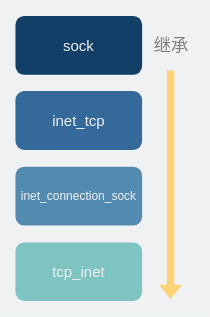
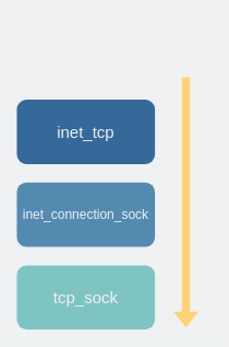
- <mxCell id="2" value="&lt;font style=&quot;font-size: 20px;&quot; color=&quot;#eff1f3&quot;&gt;sock&lt;/font&gt;" style="rounded=1;whiteSpace=wrap;html=1;fillColor=#123F67;strokeColor=none;" parent="1" vertex="1"><mxGeometry x="20" y="20.75" width="169" height="78.5" as="geometry" /></mxCell>
- <mxCell id="7" value="&lt;font color=&quot;#808080&quot; style=&quot;font-size: 23px;&quot;&gt;继承&lt;/font&gt;" style="text;html=1;strokeColor=none;fillColor=none;align=center;verticalAlign=middle;whiteSpace=wrap;rounded=0;fontSize=16;fontColor=#EFF1F3;" parent="1" vertex="1"><mxGeometry x="198" y="45" width="60" height="30" as="geometry" /></mxCell>
- <mxCell id="3" value="&lt;span style=&quot;color: rgb(239, 241, 243); font-size: 20px;&quot;&gt;tcp_inet&lt;/span&gt;" style="rounded=1;whiteSpace=wrap;html=1;fillColor=#7EC4C3;strokeColor=none;" parent="1" vertex="1"><mxGeometry x="20" y="323" width="169" height="78" as="geometry" /></mxCell>
+ <mxCell id="3" value="&lt;span style=&quot;color: rgb(239, 241, 243); font-size: 20px;&quot;&gt;tcp_sock&lt;/span&gt;" style="rounded=1;whiteSpace=wrap;html=1;fillColor=#7EC4C3;strokeColor=none;" parent="1" vertex="1"><mxGeometry x="20" y="323" width="169" height="78" as="geometry" /></mxCell>
